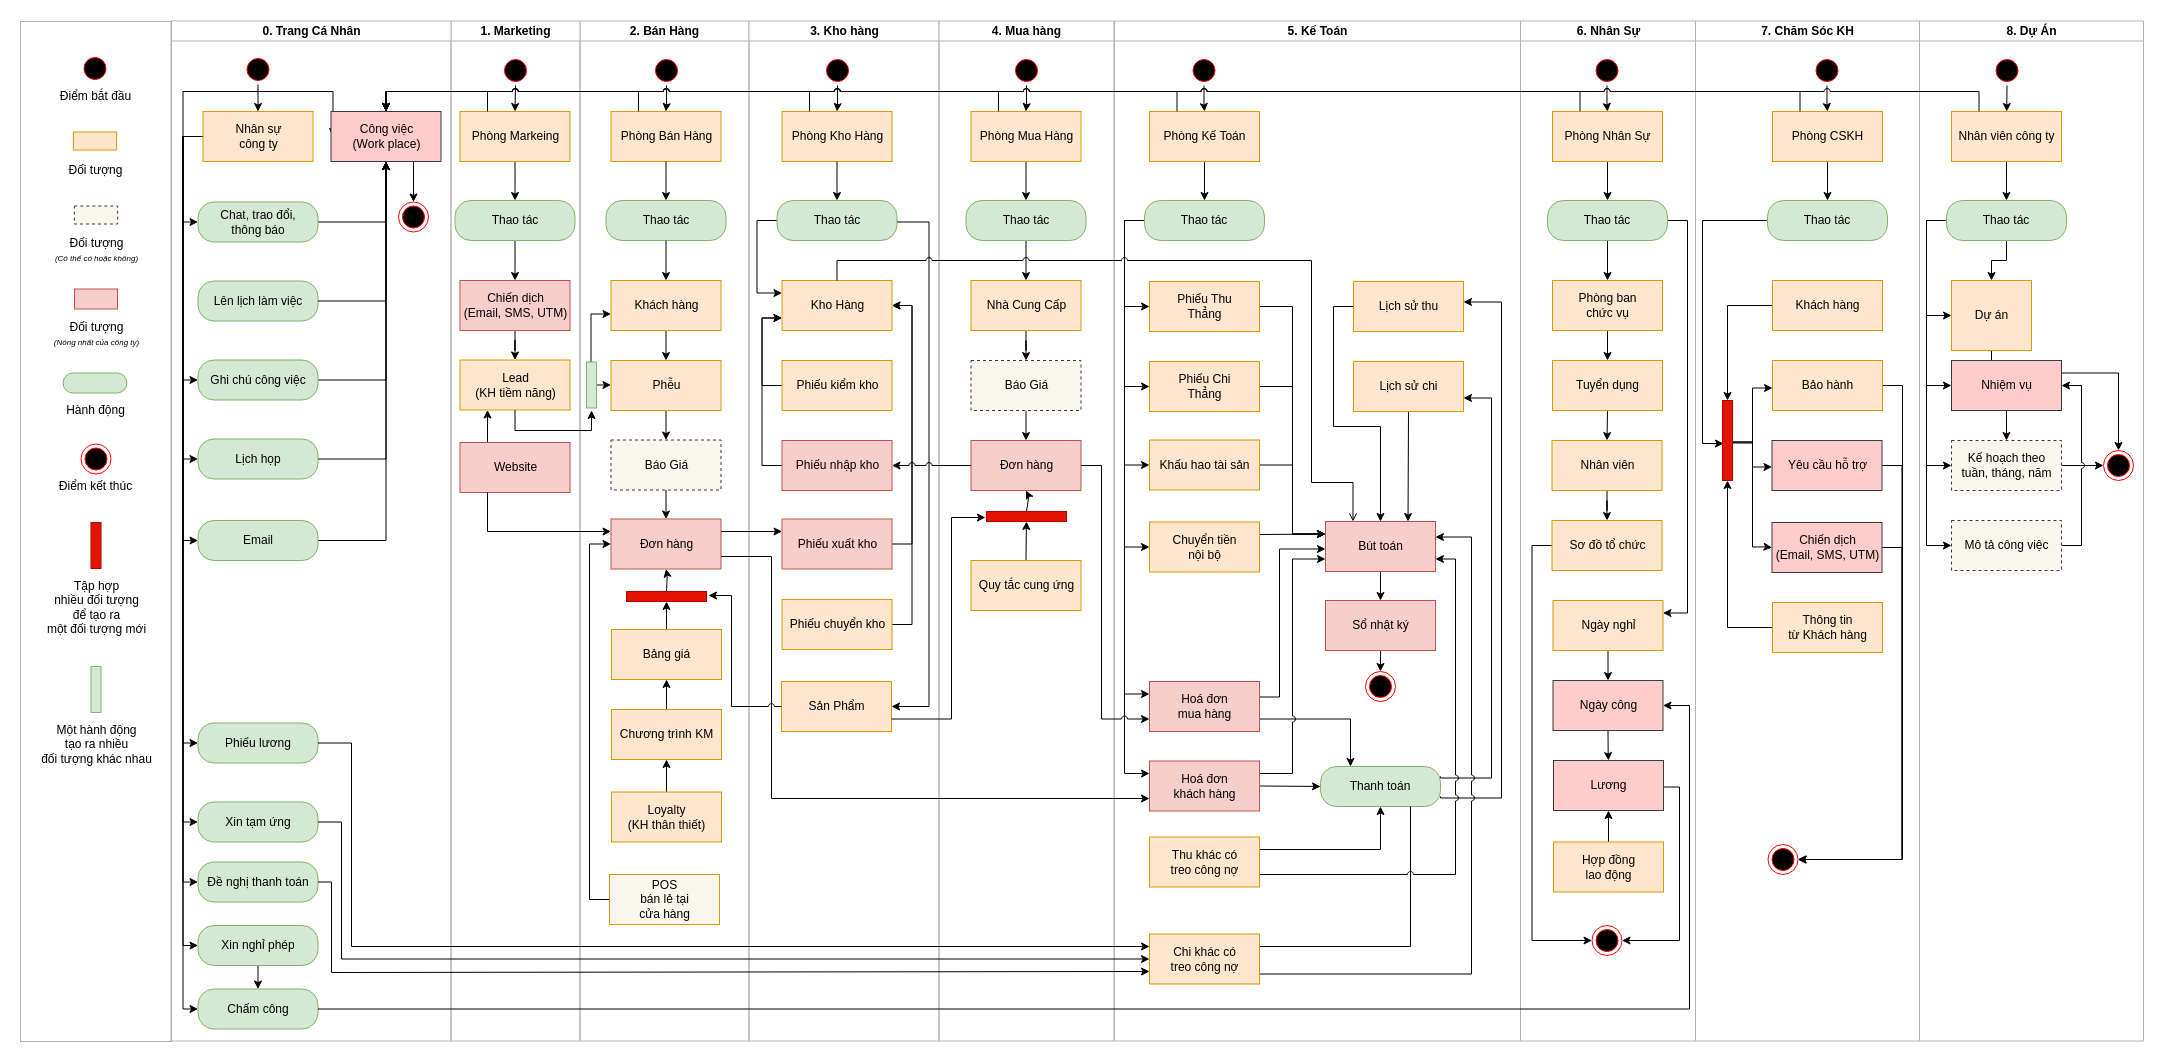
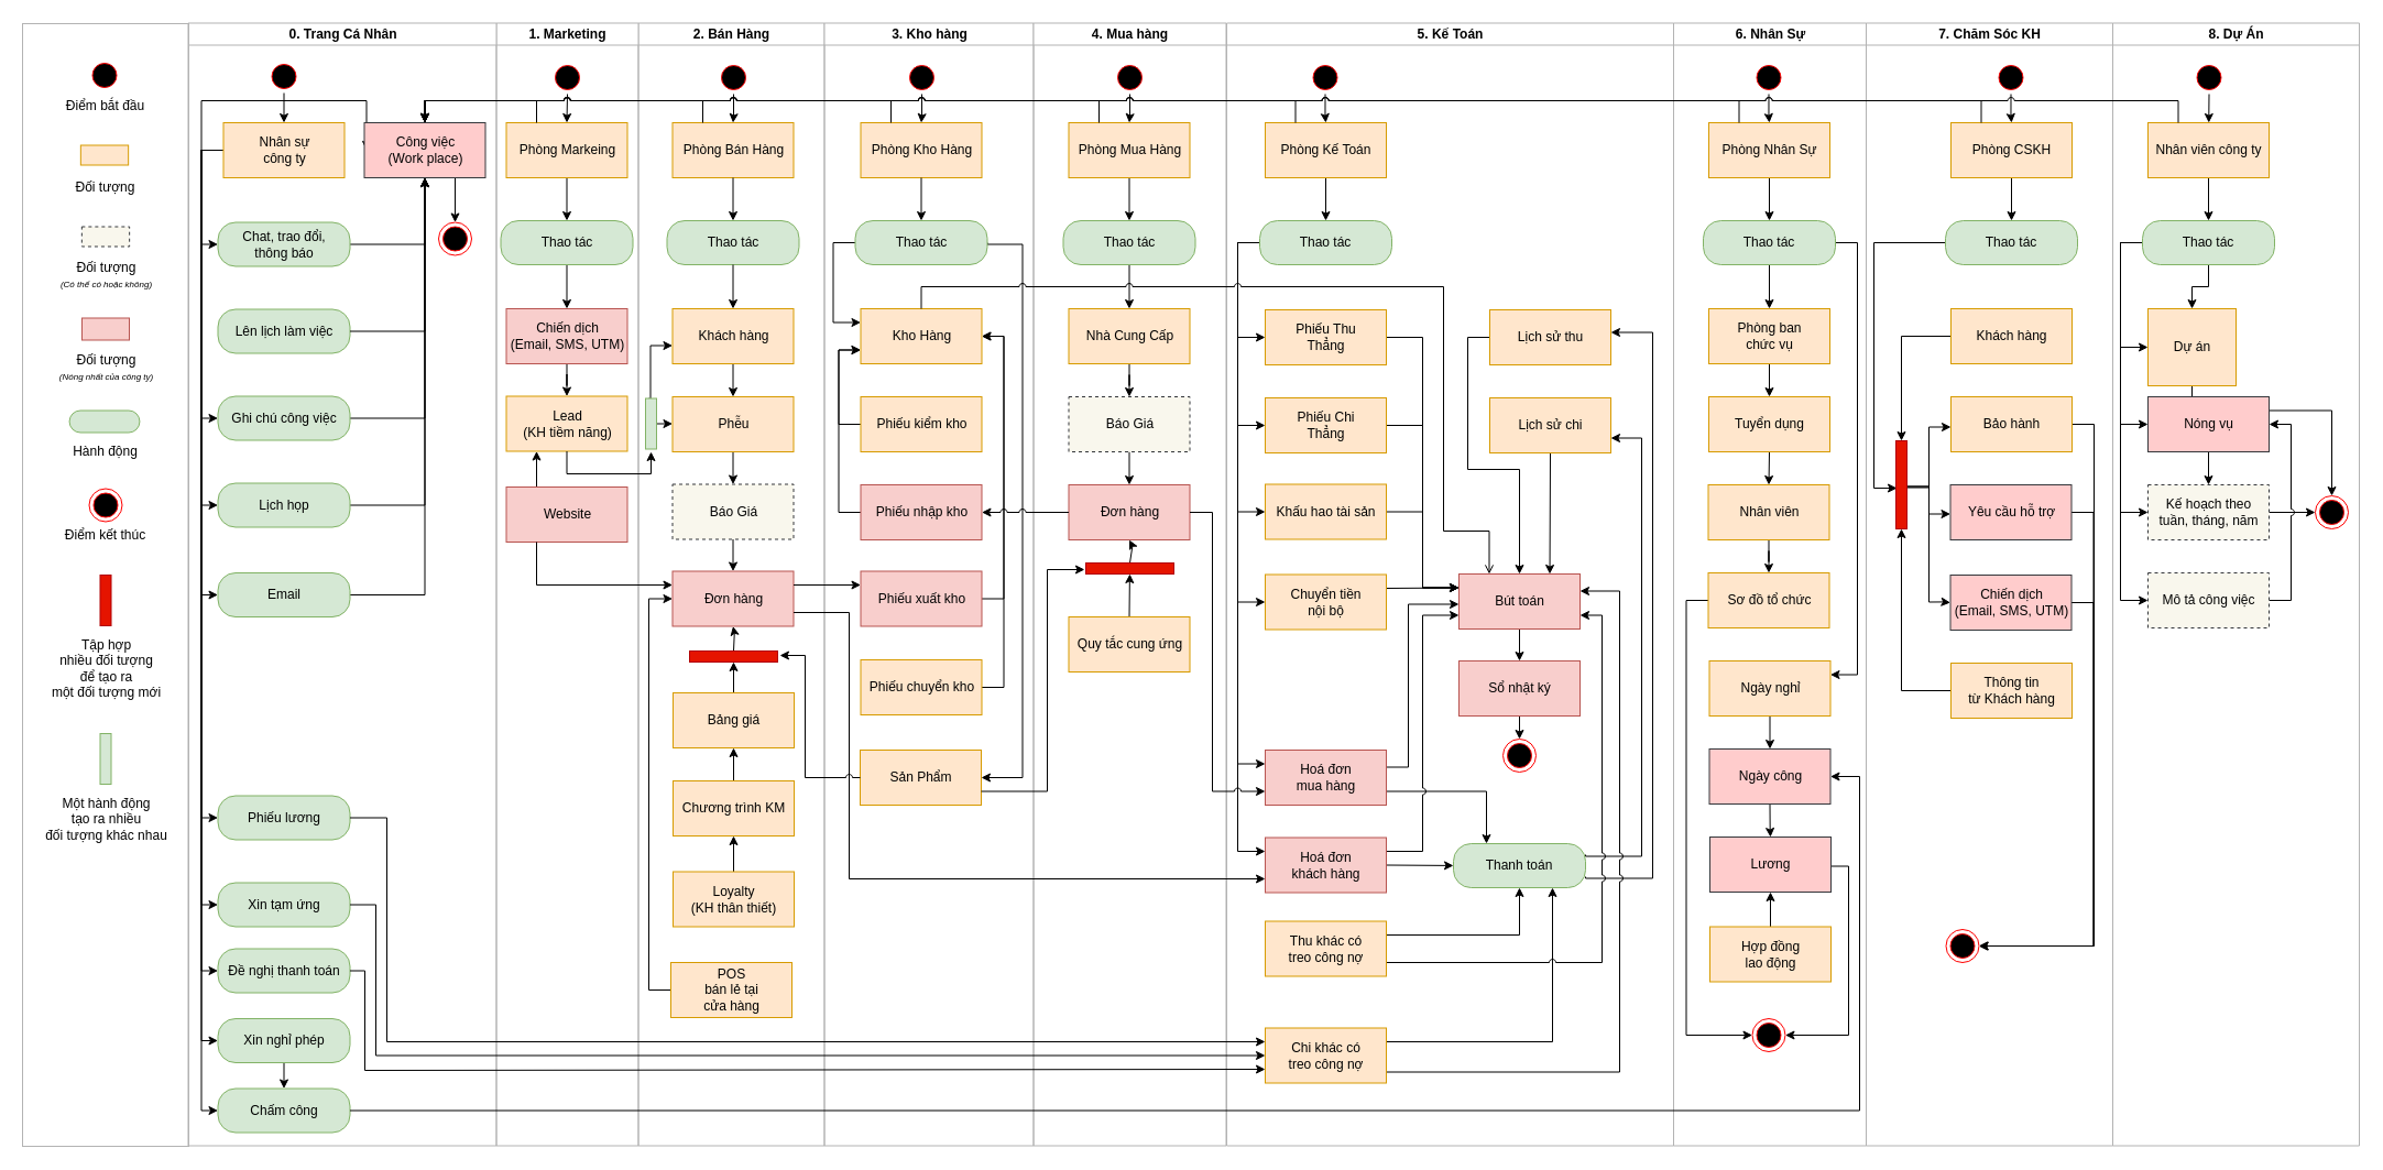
- <mxCell id="252" value="Nhiệm vụ" style="html=1;fillColor=#ffcccc;strokeColor=#36393d;" parent="234" vertex="1"><mxGeometry x="32" y="339.5" width="110" height="50" as="geometry" /></mxCell>
+ <mxCell id="252" value="Nóng vụ" style="html=1;fillColor=#ffcccc;strokeColor=#36393d;" parent="234" vertex="1"><mxGeometry x="32" y="339.5" width="110" height="50" as="geometry" /></mxCell>
- <mxCell id="118" style="edgeStyle=orthogonalEdgeStyle;rounded=0;jumpStyle=arc;orthogonalLoop=1;jettySize=auto;html=1;exitX=1;exitY=0.25;exitDx=0;exitDy=0;entryX=0.75;entryY=1;entryDx=0;entryDy=0;strokeColor=#000000;endArrow=none;" parent="68" source="120" target="117" edge="1"><mxGeometry relative="1" as="geometry" /></mxCell>
+ <mxCell id="118" style="edgeStyle=orthogonalEdgeStyle;rounded=0;jumpStyle=arc;orthogonalLoop=1;jettySize=auto;html=1;exitX=1;exitY=0.25;exitDx=0;exitDy=0;entryX=0.75;entryY=1;entryDx=0;entryDy=0;strokeColor=#000000;" parent="68" source="120" target="117" edge="1"><mxGeometry relative="1" as="geometry" /></mxCell>
- <mxCell id="20" value="POS&lt;br&gt;bán lẻ tại&lt;br&gt;cửa hàng" style="html=1;fillColor=#f9f7ed;strokeColor=#d79b00;" parent="2" vertex="1"><mxGeometry x="29.5" y="853.5" width="110" height="50" as="geometry" /></mxCell>
+ <mxCell id="20" value="POS&lt;br&gt;bán lẻ tại&lt;br&gt;cửa hàng" style="html=1;fillColor=#ffe6cc;strokeColor=#d79b00;" parent="2" vertex="1"><mxGeometry x="29.5" y="853.5" width="110" height="50" as="geometry" /></mxCell>
